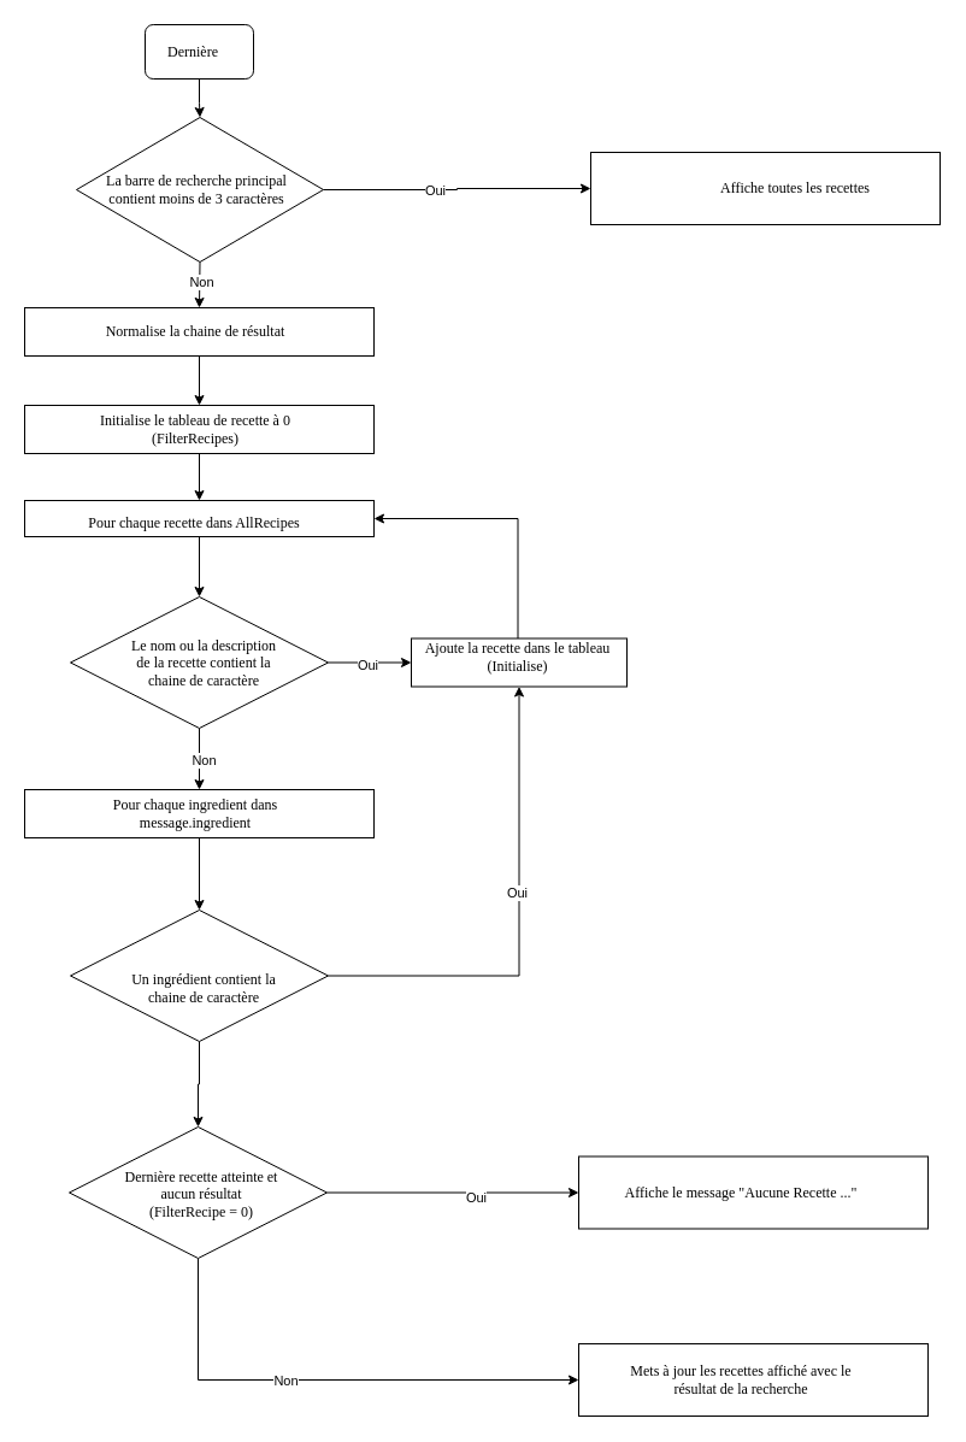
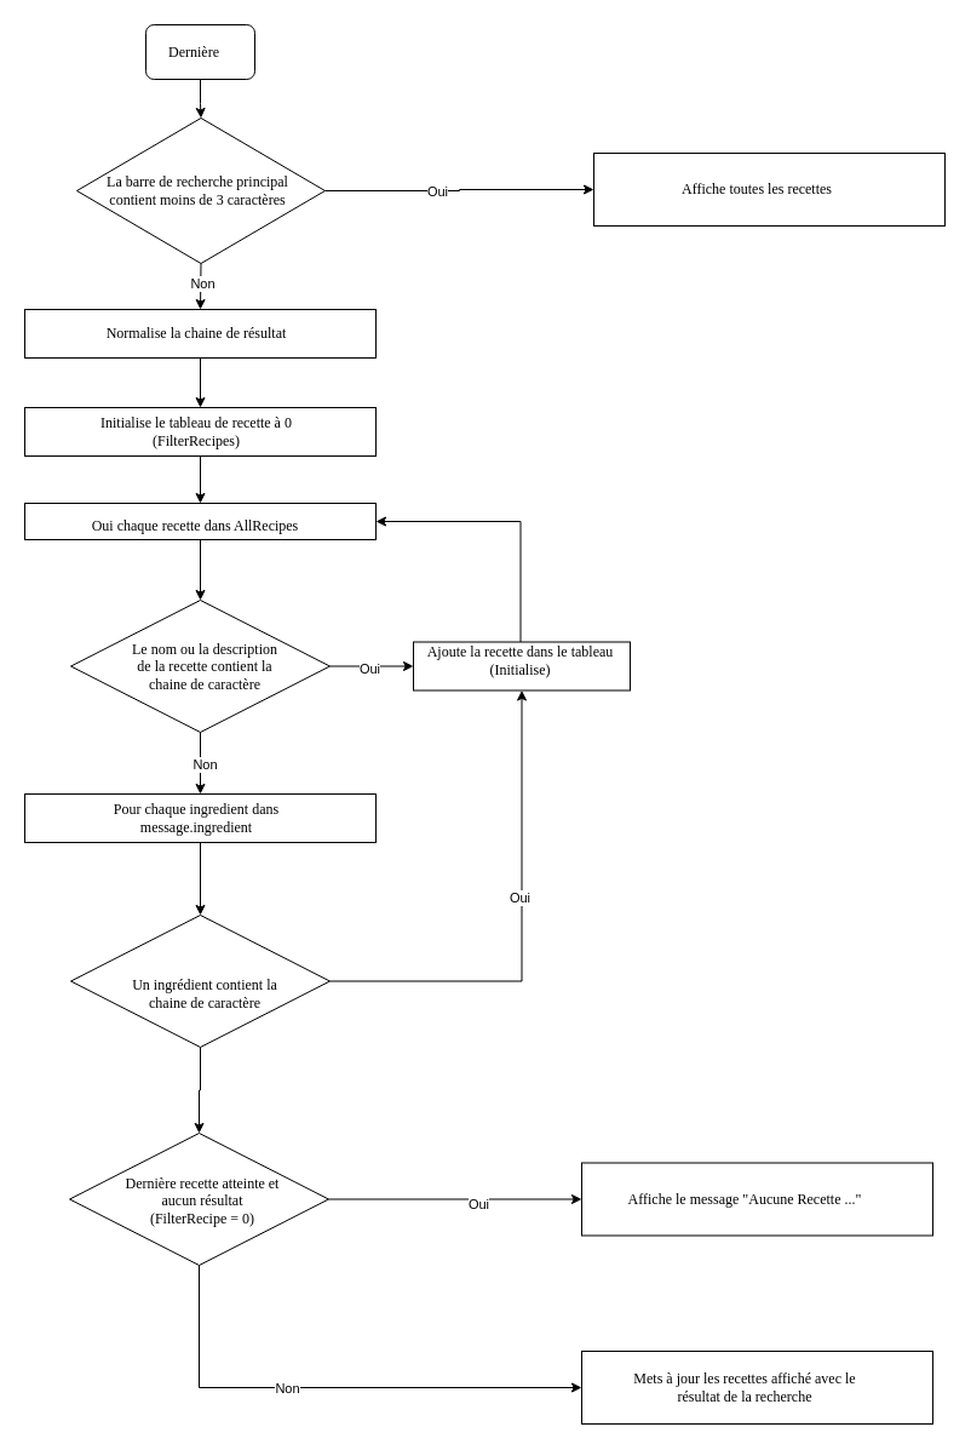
- <mxCell id="15" value="Affiche toutes les recettes" style="text;html=1;align=center;verticalAlign=middle;whiteSpace=wrap;rounded=0;fontFamily=Times New Roman;" vertex="1" parent="1"><mxGeometry x="555" y="141" width="210" height="30" as="geometry" /></mxCell>
+ <mxCell id="15" value="Affiche toutes les recettes" style="text;html=1;align=center;verticalAlign=middle;whiteSpace=wrap;rounded=0;fontFamily=Times New Roman;" vertex="1" parent="1"><mxGeometry x="520" y="141" width="210" height="30" as="geometry" /></mxCell>
- <mxCell id="21" value="Pour chaque recette dans AllRecipes" style="text;html=1;align=center;verticalAlign=middle;whiteSpace=wrap;rounded=0;fontFamily=Times New Roman;" vertex="1" parent="1"><mxGeometry x="56" y="419" width="210" height="30" as="geometry" /></mxCell>
+ <mxCell id="21" value="Oui chaque recette dans AllRecipes" style="text;html=1;align=center;verticalAlign=middle;whiteSpace=wrap;rounded=0;fontFamily=Times New Roman;" vertex="1" parent="1"><mxGeometry x="56" y="419" width="210" height="30" as="geometry" /></mxCell>
